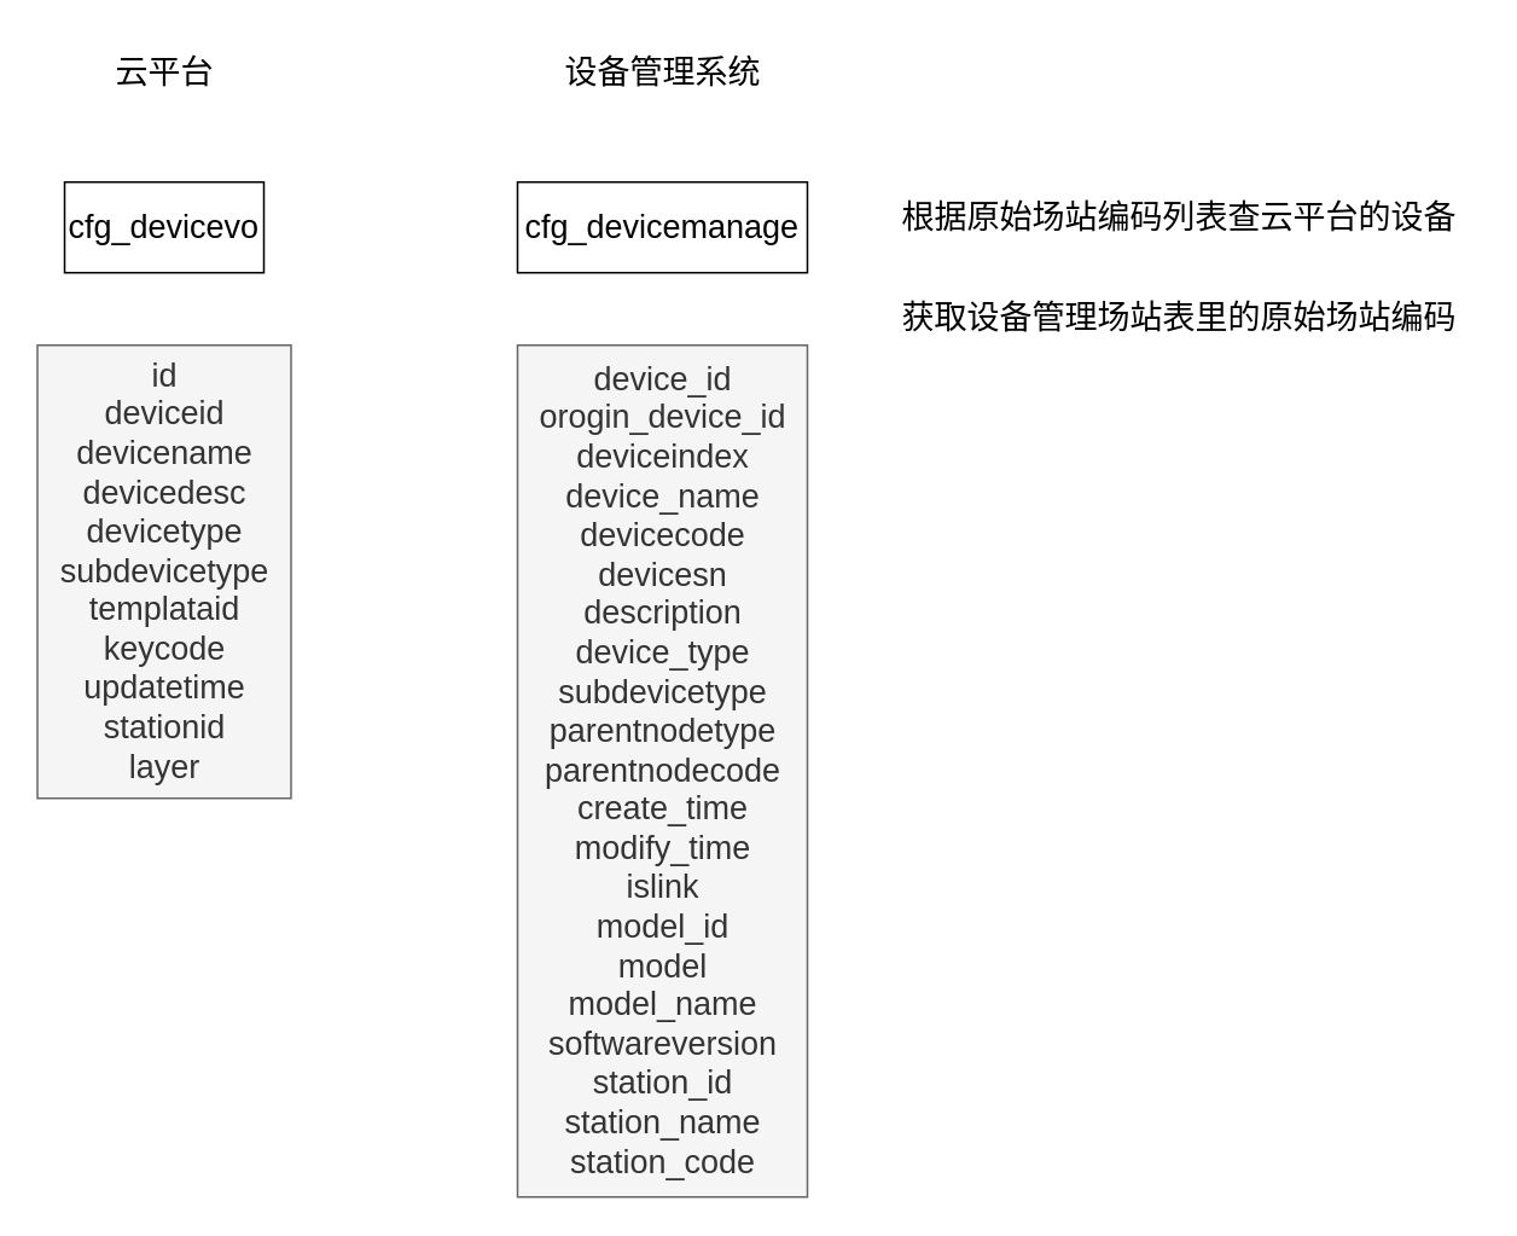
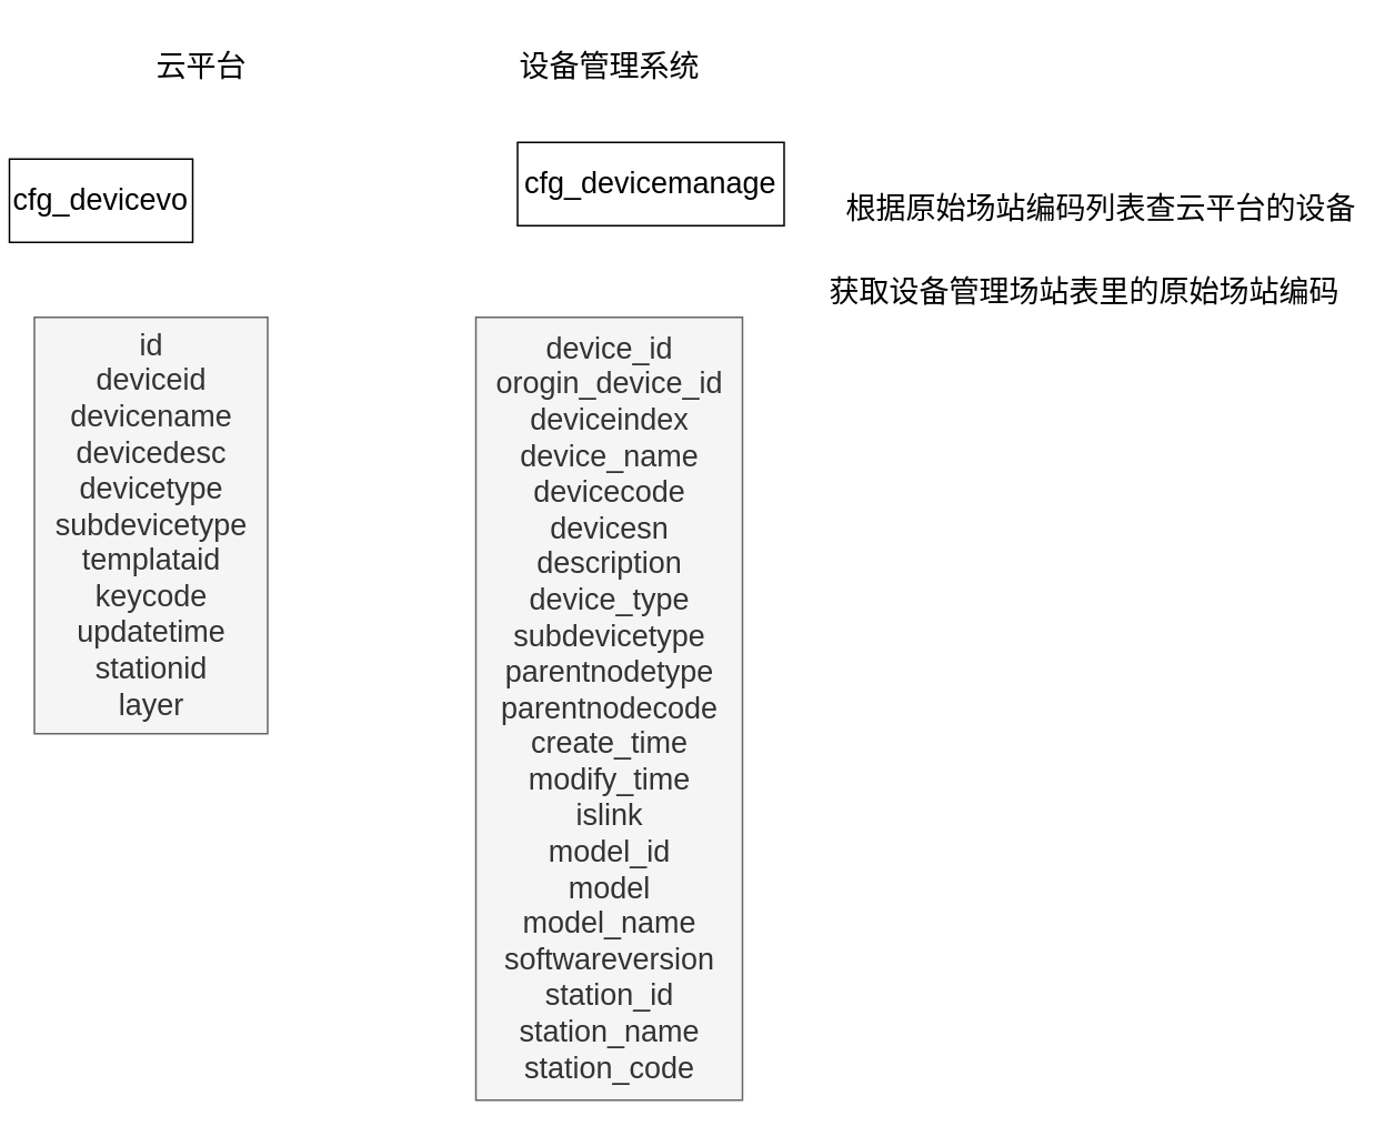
- <mxCell id="3" value="云平台" style="text;html=1;align=center;verticalAlign=middle;resizable=0;points=[];autosize=1;strokeColor=none;fillColor=none;fontSize=18;" parent="1" vertex="1"><mxGeometry x="50" y="20" width="80" height="40" as="geometry" /></mxCell>
+ <mxCell id="3" value="云平台" style="text;html=1;align=center;verticalAlign=middle;resizable=0;points=[];autosize=1;strokeColor=none;fillColor=none;fontSize=18;" parent="1" vertex="1"><mxGeometry x="80" y="20" width="80" height="40" as="geometry" /></mxCell>
- <mxCell id="9" value="&lt;font style=&quot;font-size: 18px;&quot;&gt;根据原始场站编码列表查云平台的设备&lt;/font&gt;" style="text;html=1;align=center;verticalAlign=middle;resizable=0;points=[];autosize=1;strokeColor=none;fillColor=none;" vertex="1" parent="1"><mxGeometry x="485" y="100" width="330" height="40" as="geometry" /></mxCell>
+ <mxCell id="9" value="&lt;font style=&quot;font-size: 18px;&quot;&gt;根据原始场站编码列表查云平台的设备&lt;/font&gt;" style="text;html=1;align=center;verticalAlign=middle;resizable=0;points=[];autosize=1;strokeColor=none;fillColor=none;" vertex="1" parent="1"><mxGeometry x="495" y="105" width="330" height="40" as="geometry" /></mxCell>
- <mxCell id="2" value="&lt;font style=&quot;font-size: 18px;&quot;&gt;cfg_devicevo&lt;/font&gt;" style="rounded=0;whiteSpace=wrap;html=1;" parent="1" vertex="1"><mxGeometry x="35" y="100" width="110" height="50" as="geometry" /></mxCell>
+ <mxCell id="2" value="&lt;font style=&quot;font-size: 18px;&quot;&gt;cfg_devicevo&lt;/font&gt;" style="rounded=0;whiteSpace=wrap;html=1;" parent="1" vertex="1"><mxGeometry x="5" y="95" width="110" height="50" as="geometry" /></mxCell>
- <mxCell id="4" value="&lt;font style=&quot;font-size: 18px;&quot;&gt;cfg_devicemanage&lt;/font&gt;" style="rounded=0;whiteSpace=wrap;html=1;" parent="1" vertex="1"><mxGeometry x="285" y="100" width="160" height="50" as="geometry" /></mxCell>
+ <mxCell id="4" value="&lt;font style=&quot;font-size: 18px;&quot;&gt;cfg_devicemanage&lt;/font&gt;" style="rounded=0;whiteSpace=wrap;html=1;" parent="1" vertex="1"><mxGeometry x="310" y="85" width="160" height="50" as="geometry" /></mxCell>
